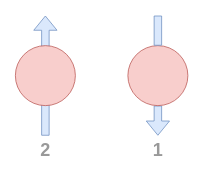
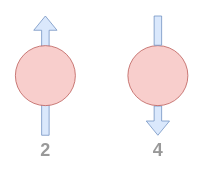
- <mxCell id="8" value="&lt;b&gt;&lt;font color=&quot;#999999&quot; style=&quot;font-size: 24px;&quot;&gt;1&lt;/font&gt;&lt;/b&gt;" style="text;html=1;align=center;verticalAlign=middle;resizable=0;points=[];autosize=1;strokeColor=none;fillColor=none;" vertex="1" parent="1"><mxGeometry x="190" y="180" width="40" height="40" as="geometry" /></mxCell>
+ <mxCell id="8" value="&lt;b&gt;&lt;font color=&quot;#999999&quot; style=&quot;font-size: 24px;&quot;&gt;4&lt;/font&gt;&lt;/b&gt;" style="text;html=1;align=center;verticalAlign=middle;resizable=0;points=[];autosize=1;strokeColor=none;fillColor=none;" vertex="1" parent="1"><mxGeometry x="190" y="180" width="40" height="40" as="geometry" /></mxCell>
